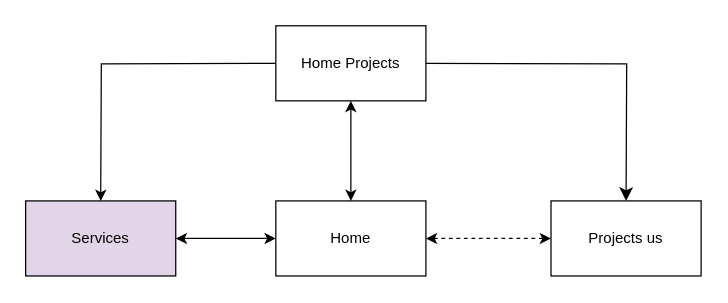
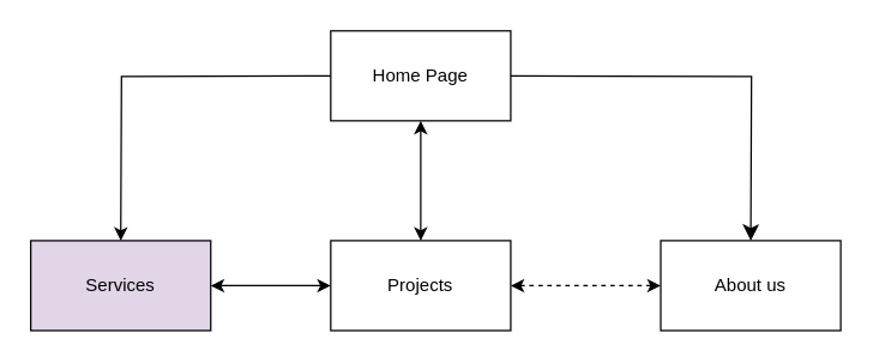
- <mxCell id="2" value="Home Projects" style="rounded=0;whiteSpace=wrap;html=1;" parent="1" vertex="1"><mxGeometry x="220" y="20" width="120" height="60" as="geometry" /></mxCell>
+ <mxCell id="2" value="Home Page" style="rounded=0;whiteSpace=wrap;html=1;" parent="1" vertex="1"><mxGeometry x="220" y="20" width="120" height="60" as="geometry" /></mxCell>
- <mxCell id="3" value="Home" style="rounded=0;whiteSpace=wrap;html=1;" parent="1" vertex="1"><mxGeometry x="220" y="160" width="120" height="60" as="geometry" /></mxCell>
+ <mxCell id="3" value="Projects" style="rounded=0;whiteSpace=wrap;html=1;" parent="1" vertex="1"><mxGeometry x="220" y="160" width="120" height="60" as="geometry" /></mxCell>
- <mxCell id="5" value="Projects us" style="rounded=0;whiteSpace=wrap;html=1;" parent="1" vertex="1"><mxGeometry x="440" y="160" width="120" height="60" as="geometry" /></mxCell>
+ <mxCell id="5" value="About us" style="rounded=0;whiteSpace=wrap;html=1;" parent="1" vertex="1"><mxGeometry x="440" y="160" width="120" height="60" as="geometry" /></mxCell>
